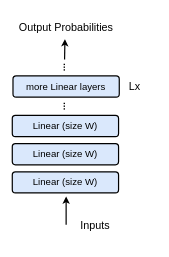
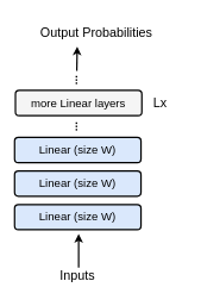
- <mxCell id="8" value="Output Probabilities" style="text;html=1;strokeColor=none;fillColor=none;align=center;verticalAlign=middle;whiteSpace=wrap;rounded=0;fontSize=18;" parent="2" vertex="1"><mxGeometry x="6.08" y="8.47" width="167.54" height="35.28" as="geometry" /></mxCell>
+ <mxCell id="8" value="Output Probabilities" style="text;html=1;strokeColor=none;fillColor=none;align=center;verticalAlign=middle;whiteSpace=wrap;rounded=0;fontSize=18;" parent="2" vertex="1"><mxGeometry x="31.08" y="8.47" width="167.54" height="35.28" as="geometry" /></mxCell>
- <mxCell id="11" value="more Linear layers" style="rounded=1;whiteSpace=wrap;html=1;fillColor=#dae8fc;strokeColor=#000000;strokeWidth=2;fontSize=16;" parent="2" vertex="1"><mxGeometry x="1.182" y="105.849" width="177.34" height="35.283" as="geometry" /></mxCell>
+ <mxCell id="11" value="more Linear layers" style="rounded=1;whiteSpace=wrap;html=1;fillColor=#f5f5f5;strokeColor=#000000;strokeWidth=2;fontSize=16;" parent="2" vertex="1"><mxGeometry x="1.182" y="105.849" width="177.34" height="35.283" as="geometry" /></mxCell>
- <mxCell id="4" value="Inputs" style="text;html=1;strokeColor=none;fillColor=none;align=center;verticalAlign=middle;whiteSpace=wrap;rounded=0;fontSize=18;" parent="2" vertex="1"><mxGeometry x="69.04" y="336.95" width="139.26" height="39.05" as="geometry" /></mxCell>
+ <mxCell id="4" value="Inputs" style="text;html=1;strokeColor=none;fillColor=none;align=center;verticalAlign=middle;whiteSpace=wrap;rounded=0;fontSize=18;" parent="2" vertex="1"><mxGeometry x="19.04" y="346.95" width="139.26" height="39.05" as="geometry" /></mxCell>
